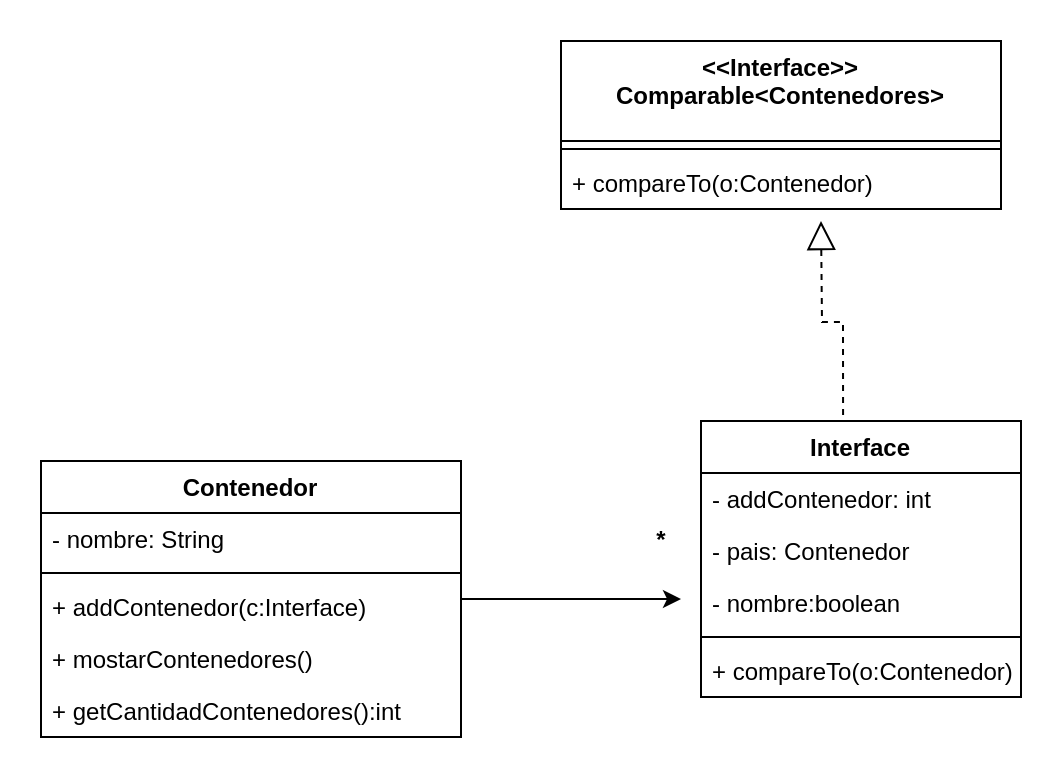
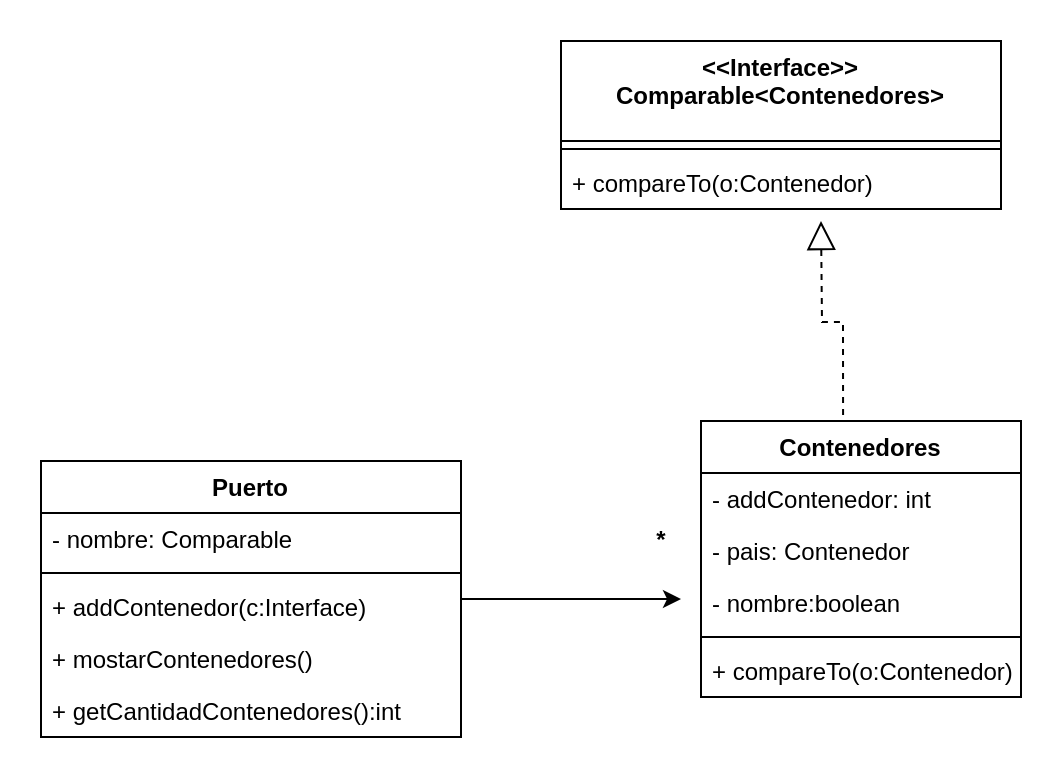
- <mxCell id="12" value="Interface" style="swimlane;fontStyle=1;align=center;verticalAlign=top;childLayout=stackLayout;horizontal=1;startSize=26;horizontalStack=0;resizeParent=1;resizeParentMax=0;resizeLast=0;collapsible=1;marginBottom=0;" vertex="1" parent="1"><mxGeometry x="350" y="210" width="160" height="138" as="geometry" /></mxCell>
+ <mxCell id="12" value="Contenedores" style="swimlane;fontStyle=1;align=center;verticalAlign=top;childLayout=stackLayout;horizontal=1;startSize=26;horizontalStack=0;resizeParent=1;resizeParentMax=0;resizeLast=0;collapsible=1;marginBottom=0;" vertex="1" parent="1"><mxGeometry x="350" y="210" width="160" height="138" as="geometry" /></mxCell>
- <mxCell id="6" value="Contenedor" style="swimlane;fontStyle=1;align=center;verticalAlign=top;childLayout=stackLayout;horizontal=1;startSize=26;horizontalStack=0;resizeParent=1;resizeParentMax=0;resizeLast=0;collapsible=1;marginBottom=0;" vertex="1" parent="1"><mxGeometry x="20" y="230" width="210" height="138" as="geometry" /></mxCell>
+ <mxCell id="6" value="Puerto" style="swimlane;fontStyle=1;align=center;verticalAlign=top;childLayout=stackLayout;horizontal=1;startSize=26;horizontalStack=0;resizeParent=1;resizeParentMax=0;resizeLast=0;collapsible=1;marginBottom=0;" vertex="1" parent="1"><mxGeometry x="20" y="230" width="210" height="138" as="geometry" /></mxCell>
- <mxCell id="7" value="- nombre: String" style="text;strokeColor=none;fillColor=none;align=left;verticalAlign=top;spacingLeft=4;spacingRight=4;overflow=hidden;rotatable=0;points=[[0,0.5],[1,0.5]];portConstraint=eastwest;" vertex="1" parent="6"><mxGeometry y="26" width="210" height="26" as="geometry" /></mxCell>
+ <mxCell id="7" value="- nombre: Comparable" style="text;strokeColor=none;fillColor=none;align=left;verticalAlign=top;spacingLeft=4;spacingRight=4;overflow=hidden;rotatable=0;points=[[0,0.5],[1,0.5]];portConstraint=eastwest;" vertex="1" parent="6"><mxGeometry y="26" width="210" height="26" as="geometry" /></mxCell>
